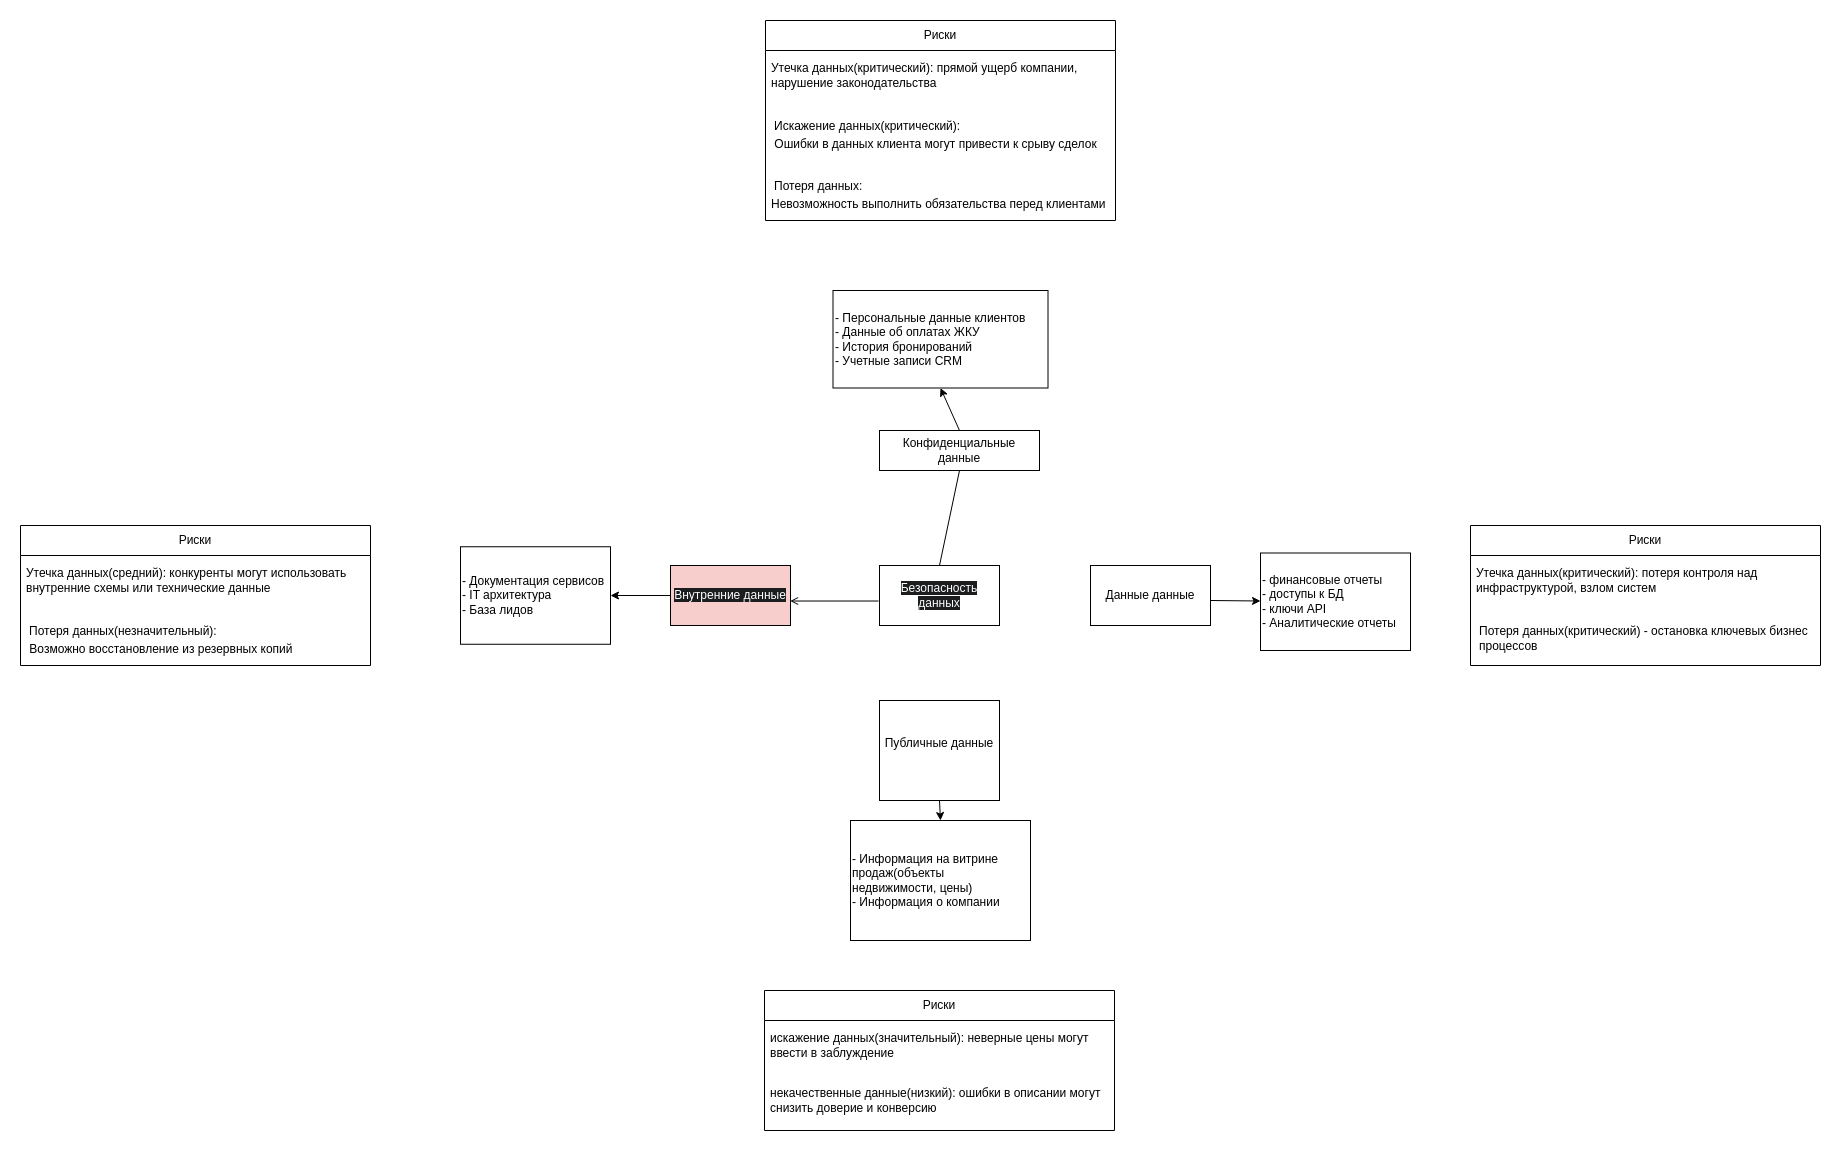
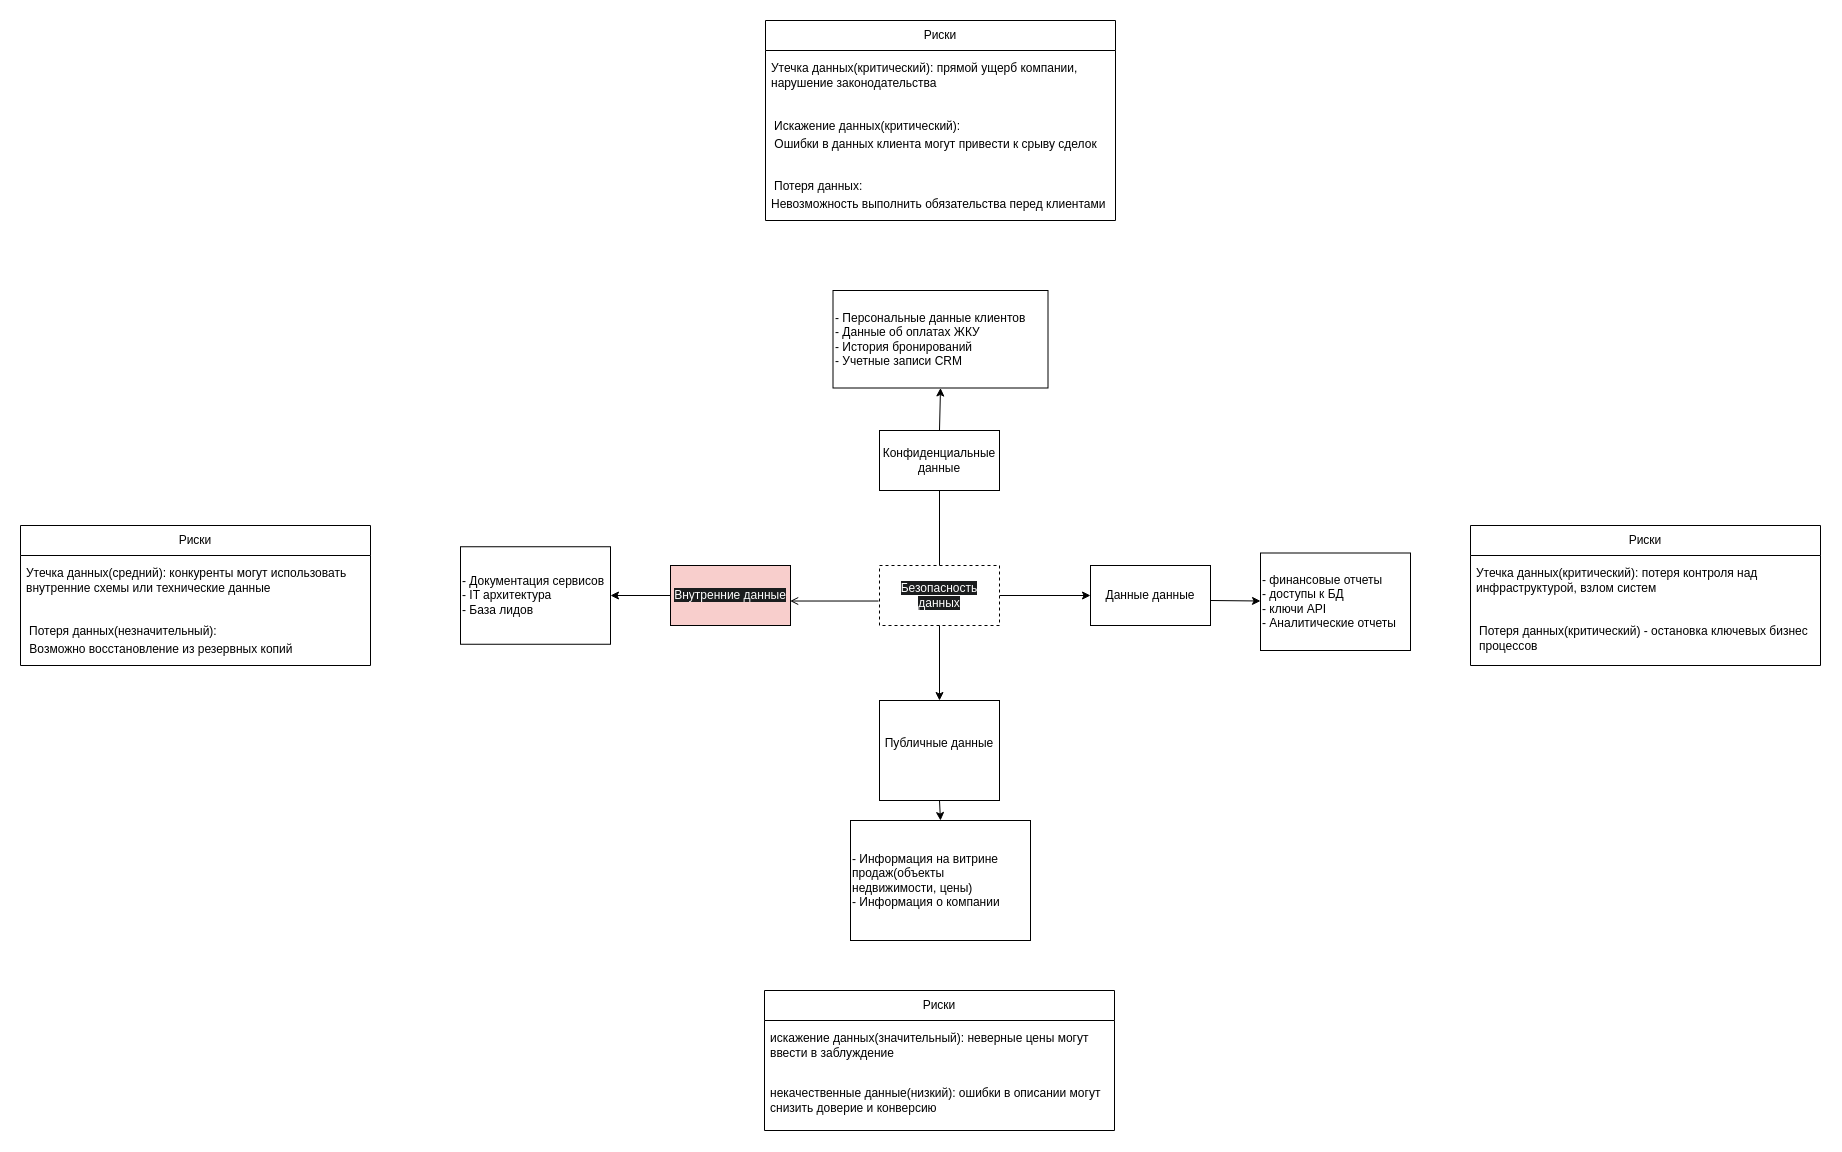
- <mxCell id="2" value="Конфиденциальные данные" style="rounded=0;whiteSpace=wrap;html=1;" vertex="1" parent="1"><mxGeometry x="879" y="430" width="160" height="40" as="geometry" /></mxCell>
+ <mxCell id="2" value="Конфиденциальные данные" style="rounded=0;whiteSpace=wrap;html=1;" vertex="1" parent="1"><mxGeometry x="879" y="430" width="120" height="60" as="geometry" /></mxCell>
- <mxCell id="5" value="&lt;meta charset=&quot;utf-8&quot;&gt;&lt;span style=&quot;color: rgb(255, 255, 255); font-family: Helvetica; font-size: 12px; font-style: normal; font-variant-ligatures: normal; font-variant-caps: normal; font-weight: 400; letter-spacing: normal; orphans: 2; text-align: center; text-indent: 0px; text-transform: none; widows: 2; word-spacing: 0px; -webkit-text-stroke-width: 0px; white-space: normal; background-color: rgb(27, 29, 30); text-decoration-thickness: initial; text-decoration-style: initial; text-decoration-color: initial; display: inline !important; float: none;&quot;&gt;Безопасность данных&lt;/span&gt;" style="rounded=0;whiteSpace=wrap;html=1;" vertex="1" parent="1"><mxGeometry x="879" y="565" width="120" height="60" as="geometry" /></mxCell>
+ <mxCell id="5" value="&lt;meta charset=&quot;utf-8&quot;&gt;&lt;span style=&quot;color: rgb(255, 255, 255); font-family: Helvetica; font-size: 12px; font-style: normal; font-variant-ligatures: normal; font-variant-caps: normal; font-weight: 400; letter-spacing: normal; orphans: 2; text-align: center; text-indent: 0px; text-transform: none; widows: 2; word-spacing: 0px; -webkit-text-stroke-width: 0px; white-space: normal; background-color: rgb(27, 29, 30); text-decoration-thickness: initial; text-decoration-style: initial; text-decoration-color: initial; display: inline !important; float: none;&quot;&gt;Безопасность данных&lt;/span&gt;" style="rounded=0;whiteSpace=wrap;html=1;dashed=1;" vertex="1" parent="1"><mxGeometry x="879" y="565" width="120" height="60" as="geometry" /></mxCell>
+ <mxCell id="4" value="" style="endArrow=classic;html=1;rounded=0;entryX=0;entryY=0.5;entryDx=0;entryDy=0;exitX=1;exitY=0.5;exitDx=0;exitDy=0;" edge="1" parent="1" source="5" target="3"><mxGeometry width="50" height="50" relative="1" as="geometry"><mxPoint x="1020" y="595" as="sourcePoint" /><mxPoint x="1136" y="590" as="targetPoint" /></mxGeometry></mxCell>
+ <mxCell id="8" value="" style="endArrow=classic;html=1;rounded=0;exitX=0.5;exitY=1;exitDx=0;exitDy=0;entryX=0.5;entryY=0;entryDx=0;entryDy=0;" edge="1" parent="1" source="5" target="7"><mxGeometry width="50" height="50" relative="1" as="geometry"><mxPoint x="1010" y="650" as="sourcePoint" /><mxPoint x="1060" y="600" as="targetPoint" /></mxGeometry></mxCell>
